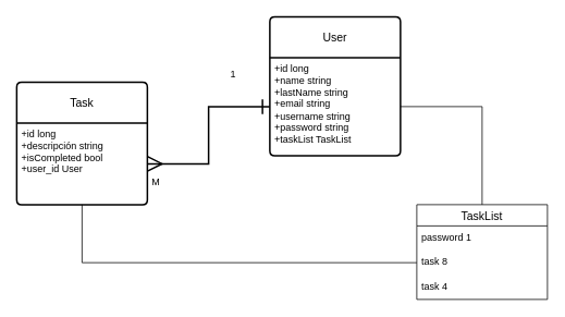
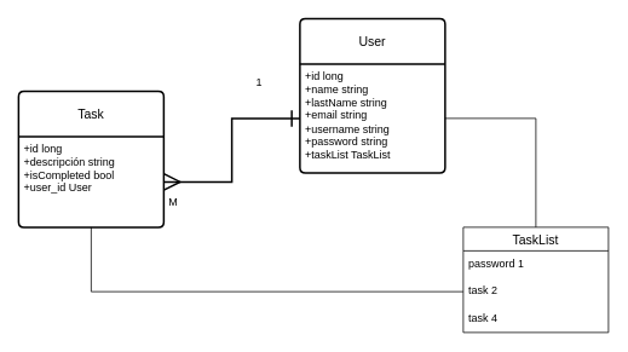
- <mxCell id="11" value="task 8" style="text;strokeColor=none;fillColor=none;spacingLeft=4;spacingRight=4;overflow=hidden;rotatable=0;points=[[0,0.5],[1,0.5]];portConstraint=eastwest;fontSize=12;whiteSpace=wrap;html=1;" vertex="1" parent="9"><mxGeometry y="56" width="160" height="30" as="geometry" /></mxCell>
+ <mxCell id="11" value="task 2" style="text;strokeColor=none;fillColor=none;spacingLeft=4;spacingRight=4;overflow=hidden;rotatable=0;points=[[0,0.5],[1,0.5]];portConstraint=eastwest;fontSize=12;whiteSpace=wrap;html=1;" vertex="1" parent="9"><mxGeometry y="56" width="160" height="30" as="geometry" /></mxCell>
